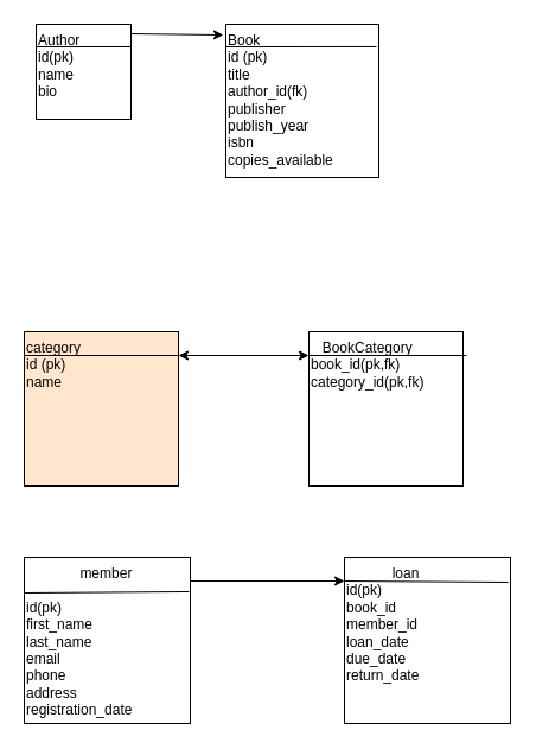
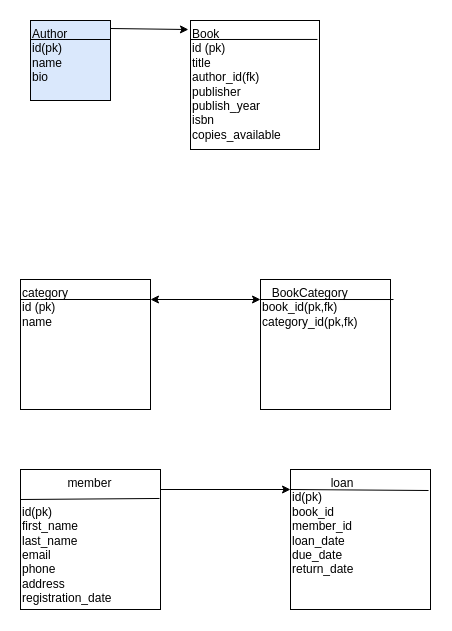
- <mxCell id="2" value="&lt;div style=&quot;text-align: center;&quot;&gt;&lt;span style=&quot;background-color: transparent; color: light-dark(rgb(0, 0, 0), rgb(255, 255, 255));&quot;&gt;Author&lt;/span&gt;&lt;/div&gt;&lt;div&gt;id(pk)&lt;/div&gt;&lt;div&gt;name&amp;nbsp;&lt;/div&gt;&lt;div&gt;bio&lt;/div&gt;" style="whiteSpace=wrap;html=1;aspect=fixed;align=left;verticalAlign=top;" vertex="1" parent="1"><mxGeometry x="30" y="20" width="80" height="80" as="geometry" /></mxCell>
+ <mxCell id="2" value="&lt;div style=&quot;text-align: center;&quot;&gt;&lt;span style=&quot;background-color: transparent; color: light-dark(rgb(0, 0, 0), rgb(255, 255, 255));&quot;&gt;Author&lt;/span&gt;&lt;/div&gt;&lt;div&gt;id(pk)&lt;/div&gt;&lt;div&gt;name&amp;nbsp;&lt;/div&gt;&lt;div&gt;bio&lt;/div&gt;" style="whiteSpace=wrap;html=1;aspect=fixed;align=left;verticalAlign=top;fillColor=#dae8fc;" vertex="1" parent="1"><mxGeometry x="30" y="20" width="80" height="80" as="geometry" /></mxCell>
- <mxCell id="7" value="&lt;div style=&quot;text-align: right;&quot;&gt;category&lt;/div&gt;&lt;div&gt;id (pk)&lt;/div&gt;&lt;div&gt;name&lt;/div&gt;" style="whiteSpace=wrap;html=1;aspect=fixed;align=left;verticalAlign=top;fillColor=#ffe6cc;" vertex="1" parent="1"><mxGeometry x="20" y="279" width="130" height="130" as="geometry" /></mxCell>
+ <mxCell id="7" value="&lt;div style=&quot;text-align: right;&quot;&gt;category&lt;/div&gt;&lt;div&gt;id (pk)&lt;/div&gt;&lt;div&gt;name&lt;/div&gt;" style="whiteSpace=wrap;html=1;aspect=fixed;align=left;verticalAlign=top;" vertex="1" parent="1"><mxGeometry x="20" y="279" width="130" height="130" as="geometry" /></mxCell>
